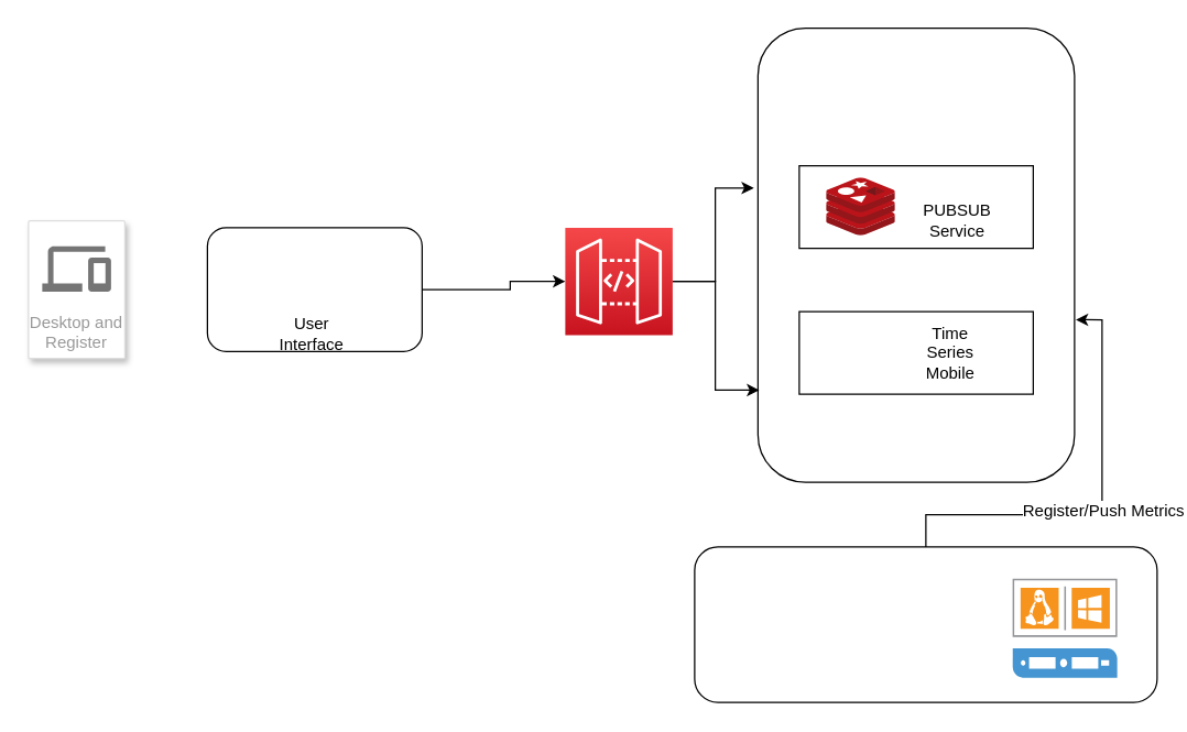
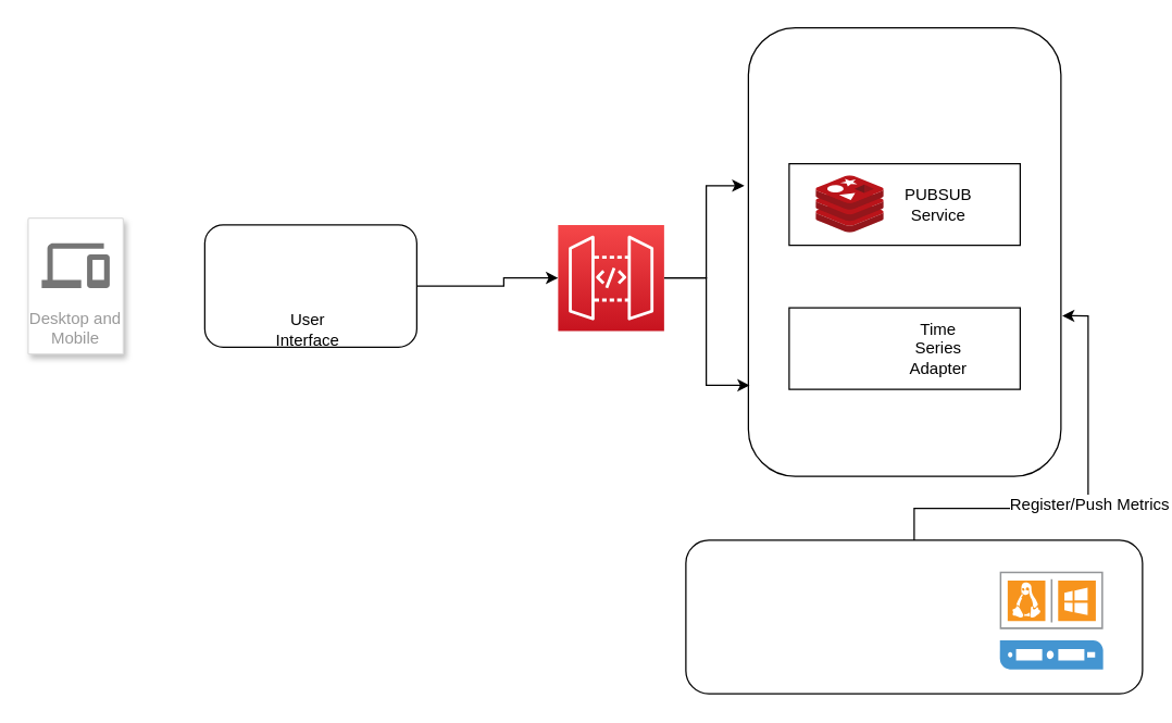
- <mxCell id="17" value="PUBSUB Service" style="text;html=1;strokeColor=none;fillColor=none;align=center;verticalAlign=middle;whiteSpace=wrap;rounded=0;" vertex="1" parent="1"><mxGeometry x="675" y="150" width="40" height="20" as="geometry" /></mxCell>
+ <mxCell id="17" value="PUBSUB Service" style="text;html=1;strokeColor=none;fillColor=none;align=center;verticalAlign=middle;whiteSpace=wrap;rounded=0;" vertex="1" parent="1"><mxGeometry x="670" y="140" width="40" height="20" as="geometry" /></mxCell>
- <mxCell id="9" value="Desktop and Register" style="strokeColor=#dddddd;shadow=1;strokeWidth=1;rounded=1;absoluteArcSize=1;arcSize=2;labelPosition=center;verticalLabelPosition=middle;align=center;verticalAlign=bottom;spacingLeft=0;fontColor=#999999;fontSize=12;whiteSpace=wrap;spacingBottom=2;" vertex="1" parent="1"><mxGeometry x="20" y="160" width="70" height="100" as="geometry" /></mxCell>
+ <mxCell id="9" value="Desktop and Mobile" style="strokeColor=#dddddd;shadow=1;strokeWidth=1;rounded=1;absoluteArcSize=1;arcSize=2;labelPosition=center;verticalLabelPosition=middle;align=center;verticalAlign=bottom;spacingLeft=0;fontColor=#999999;fontSize=12;whiteSpace=wrap;spacingBottom=2;" vertex="1" parent="1"><mxGeometry x="20" y="160" width="70" height="100" as="geometry" /></mxCell>
- <mxCell id="19" value="Time Series Mobile" style="text;html=1;strokeColor=none;fillColor=none;align=center;verticalAlign=middle;whiteSpace=wrap;rounded=0;" vertex="1" parent="1"><mxGeometry x="670" y="246" width="40" height="20" as="geometry" /></mxCell>
+ <mxCell id="19" value="Time Series Adapter" style="text;html=1;strokeColor=none;fillColor=none;align=center;verticalAlign=middle;whiteSpace=wrap;rounded=0;" vertex="1" parent="1"><mxGeometry x="670" y="246" width="40" height="20" as="geometry" /></mxCell>
